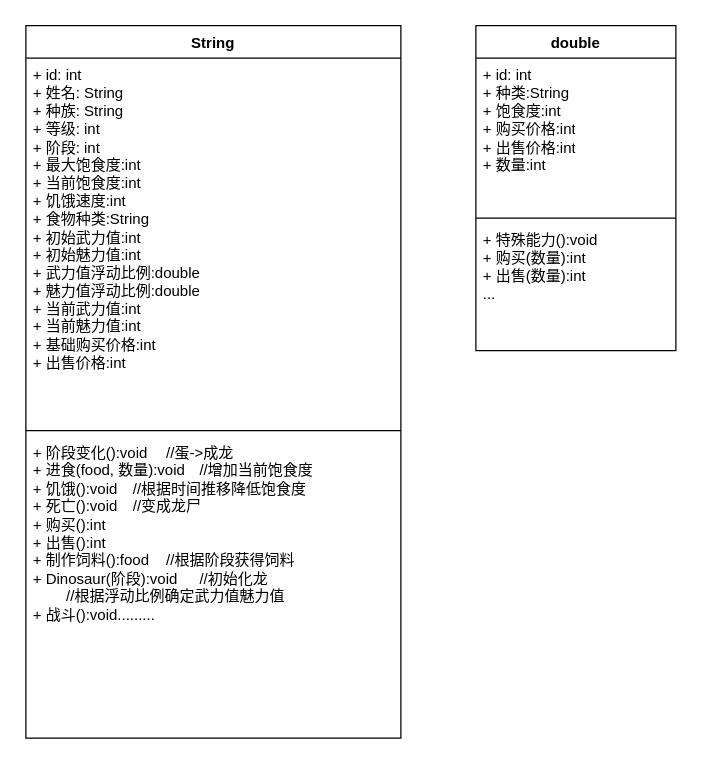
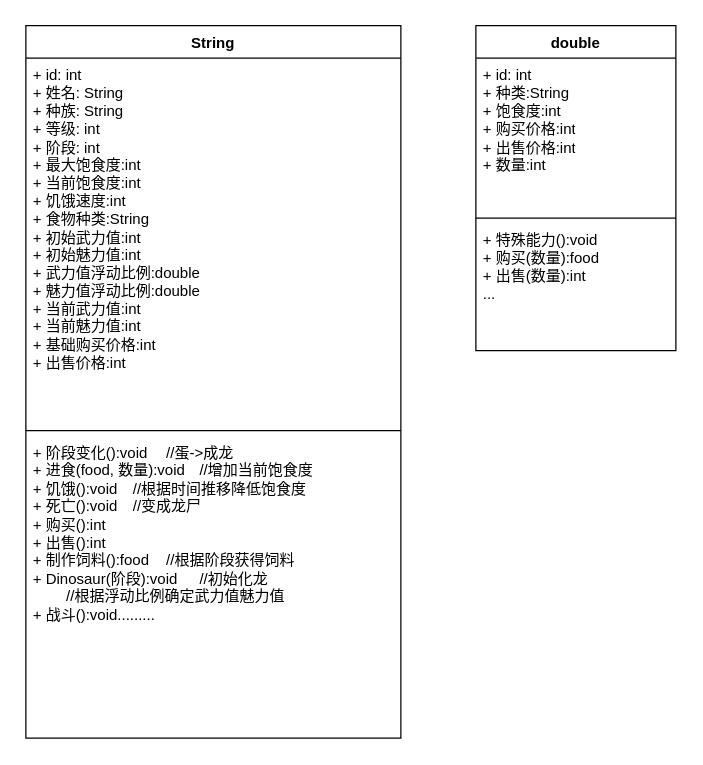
- <mxCell id="9" value="+ 特殊能力():void&lt;br&gt;+ 购买(数量):int&lt;br&gt;+ 出售(数量):int&lt;br&gt;..." style="text;strokeColor=none;fillColor=none;align=left;verticalAlign=top;spacingLeft=4;spacingRight=4;overflow=hidden;rotatable=0;points=[[0,0.5],[1,0.5]];portConstraint=eastwest;whiteSpace=wrap;html=1;" vertex="1" parent="6"><mxGeometry y="158" width="160" height="102" as="geometry" /></mxCell>
+ <mxCell id="9" value="+ 特殊能力():void&lt;br&gt;+ 购买(数量):food&lt;br&gt;+ 出售(数量):int&lt;br&gt;..." style="text;strokeColor=none;fillColor=none;align=left;verticalAlign=top;spacingLeft=4;spacingRight=4;overflow=hidden;rotatable=0;points=[[0,0.5],[1,0.5]];portConstraint=eastwest;whiteSpace=wrap;html=1;" vertex="1" parent="6"><mxGeometry y="158" width="160" height="102" as="geometry" /></mxCell>
